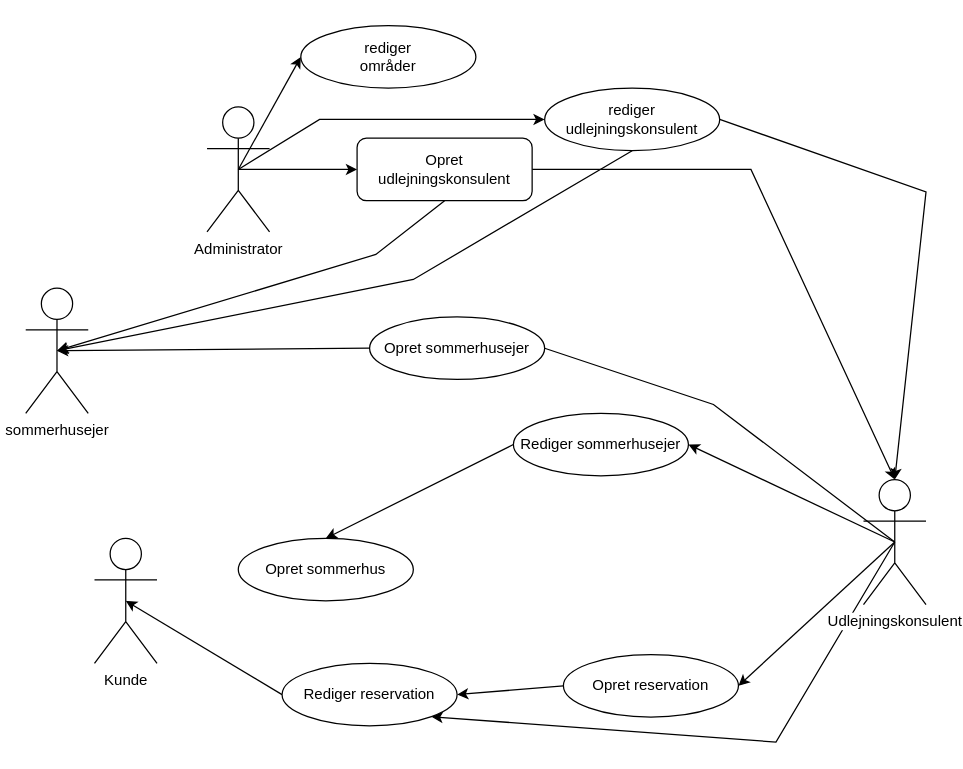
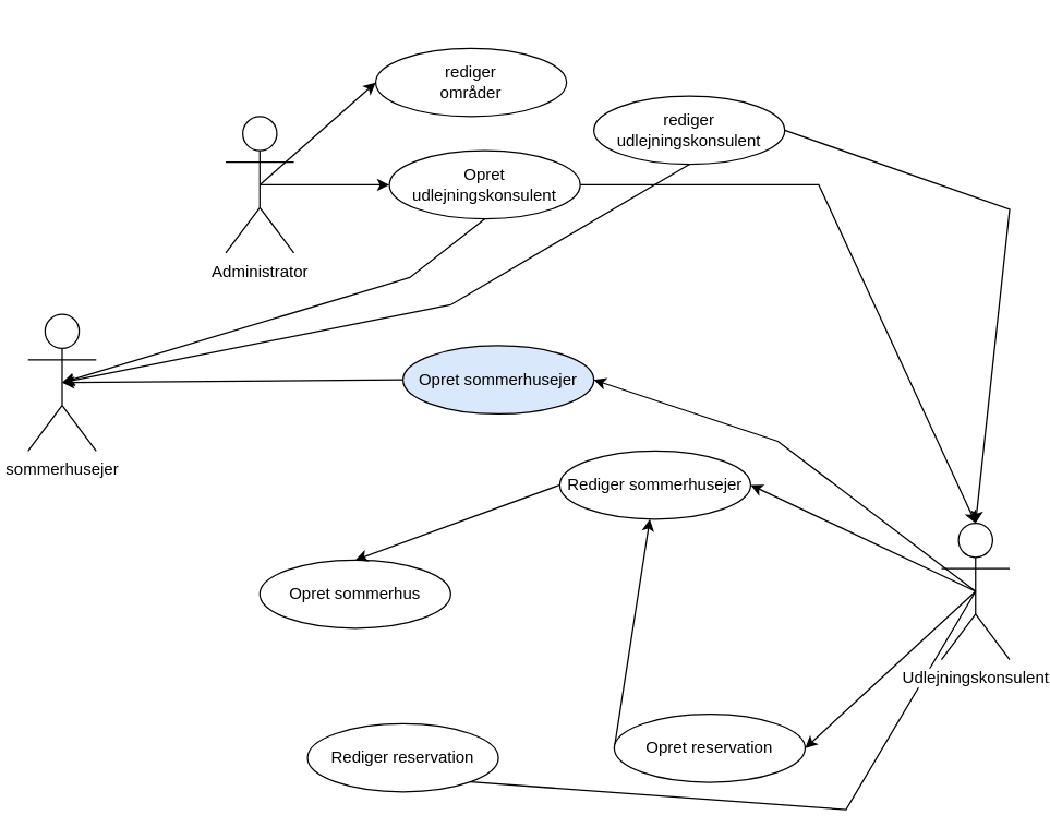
- <mxCell id="22" value="rediger&lt;br&gt;områder" style="ellipse;whiteSpace=wrap;html=1;" vertex="1" parent="1"><mxGeometry x="240" y="20" width="140" height="50" as="geometry" /></mxCell>
+ <mxCell id="22" value="rediger&lt;br&gt;områder" style="ellipse;whiteSpace=wrap;html=1;" vertex="1" parent="1"><mxGeometry x="275" y="35" width="140" height="50" as="geometry" /></mxCell>
- <mxCell id="24" style="edgeStyle=none;rounded=0;orthogonalLoop=1;jettySize=auto;html=1;exitX=0.5;exitY=0.5;exitDx=0;exitDy=0;exitPerimeter=0;entryX=0;entryY=0.5;entryDx=0;entryDy=0;" edge="1" parent="1" source="26" target="21"><mxGeometry relative="1" as="geometry"><Array as="points"><mxPoint x="255" y="95" /></Array></mxGeometry></mxCell>
- <mxCell id="18" value="Opret udlejningskonsulent" style="whiteSpace=wrap;html=1;rounded=1;" vertex="1" parent="1"><mxGeometry x="285" y="110" width="140" height="50" as="geometry" /></mxCell>
+ <mxCell id="18" value="Opret udlejningskonsulent" style="ellipse;whiteSpace=wrap;html=1;" vertex="1" parent="1"><mxGeometry x="285" y="110" width="140" height="50" as="geometry" /></mxCell>
- <mxCell id="8" value="Opret sommerhusejer" style="ellipse;whiteSpace=wrap;html=1;" vertex="1" parent="1"><mxGeometry x="295" y="253" width="140" height="50" as="geometry" /></mxCell>
+ <mxCell id="8" value="Opret sommerhusejer" style="ellipse;whiteSpace=wrap;html=1;fillColor=#dae8fc;" vertex="1" parent="1"><mxGeometry x="295" y="253" width="140" height="50" as="geometry" /></mxCell>
- <mxCell id="2" style="rounded=0;orthogonalLoop=1;jettySize=auto;html=1;exitX=0.5;exitY=0.5;exitDx=0;exitDy=0;exitPerimeter=0;entryX=1;entryY=0.5;entryDx=0;entryDy=0;endArrow=none;" edge="1" parent="1" source="6" target="8"><mxGeometry relative="1" as="geometry"><Array as="points"><mxPoint x="570" y="323" /></Array></mxGeometry></mxCell>
+ <mxCell id="2" style="rounded=0;orthogonalLoop=1;jettySize=auto;html=1;exitX=0.5;exitY=0.5;exitDx=0;exitDy=0;exitPerimeter=0;entryX=1;entryY=0.5;entryDx=0;entryDy=0;" edge="1" parent="1" source="6" target="8"><mxGeometry relative="1" as="geometry"><Array as="points"><mxPoint x="570" y="323" /></Array></mxGeometry></mxCell>
- <mxCell id="9" value="Opret sommerhus" style="ellipse;whiteSpace=wrap;html=1;" vertex="1" parent="1"><mxGeometry x="190" y="430" width="140" height="50" as="geometry" /></mxCell>
+ <mxCell id="9" value="Opret sommerhus" style="ellipse;whiteSpace=wrap;html=1;" vertex="1" parent="1"><mxGeometry x="190" y="410" width="140" height="50" as="geometry" /></mxCell>
- <mxCell id="27" value="Kunde" style="shape=umlActor;verticalLabelPosition=bottom;labelBackgroundColor=#ffffff;verticalAlign=top;html=1;outlineConnect=0;" vertex="1" parent="1"><mxGeometry x="75" y="430" width="50" height="100" as="geometry" /></mxCell>
- <mxCell id="14" style="edgeStyle=none;rounded=0;orthogonalLoop=1;jettySize=auto;html=1;exitX=0;exitY=0.5;exitDx=0;exitDy=0;entryX=0.5;entryY=0.5;entryDx=0;entryDy=0;entryPerimeter=0;" edge="1" parent="1" source="15" target="27"><mxGeometry relative="1" as="geometry"><Array as="points" /></mxGeometry></mxCell>
- <mxCell id="12" style="edgeStyle=none;rounded=0;orthogonalLoop=1;jettySize=auto;html=1;exitX=0;exitY=0.5;exitDx=0;exitDy=0;entryX=1;entryY=0.5;entryDx=0;entryDy=0;" edge="1" parent="1" source="13" target="15"><mxGeometry relative="1" as="geometry" /></mxCell>
+ <mxCell id="12" style="edgeStyle=none;rounded=0;orthogonalLoop=1;jettySize=auto;html=1;exitX=0;exitY=0.5;exitDx=0;exitDy=0;" edge="1" parent="1" source="13" target="11"><mxGeometry relative="1" as="geometry" /></mxCell>
- <mxCell id="5" style="edgeStyle=none;rounded=0;orthogonalLoop=1;jettySize=auto;html=1;exitX=0.5;exitY=0.5;exitDx=0;exitDy=0;exitPerimeter=0;entryX=1;entryY=1;entryDx=0;entryDy=0;" edge="1" parent="1" source="6" target="15"><mxGeometry relative="1" as="geometry"><Array as="points"><mxPoint x="620" y="593" /></Array></mxGeometry></mxCell>
+ <mxCell id="5" style="edgeStyle=none;rounded=0;orthogonalLoop=1;jettySize=auto;html=1;exitX=0.5;exitY=0.5;exitDx=0;exitDy=0;exitPerimeter=0;entryX=1;entryY=1;entryDx=0;entryDy=0;endArrow=none;" edge="1" parent="1" source="6" target="15"><mxGeometry relative="1" as="geometry"><Array as="points"><mxPoint x="620" y="593" /></Array></mxGeometry></mxCell>
